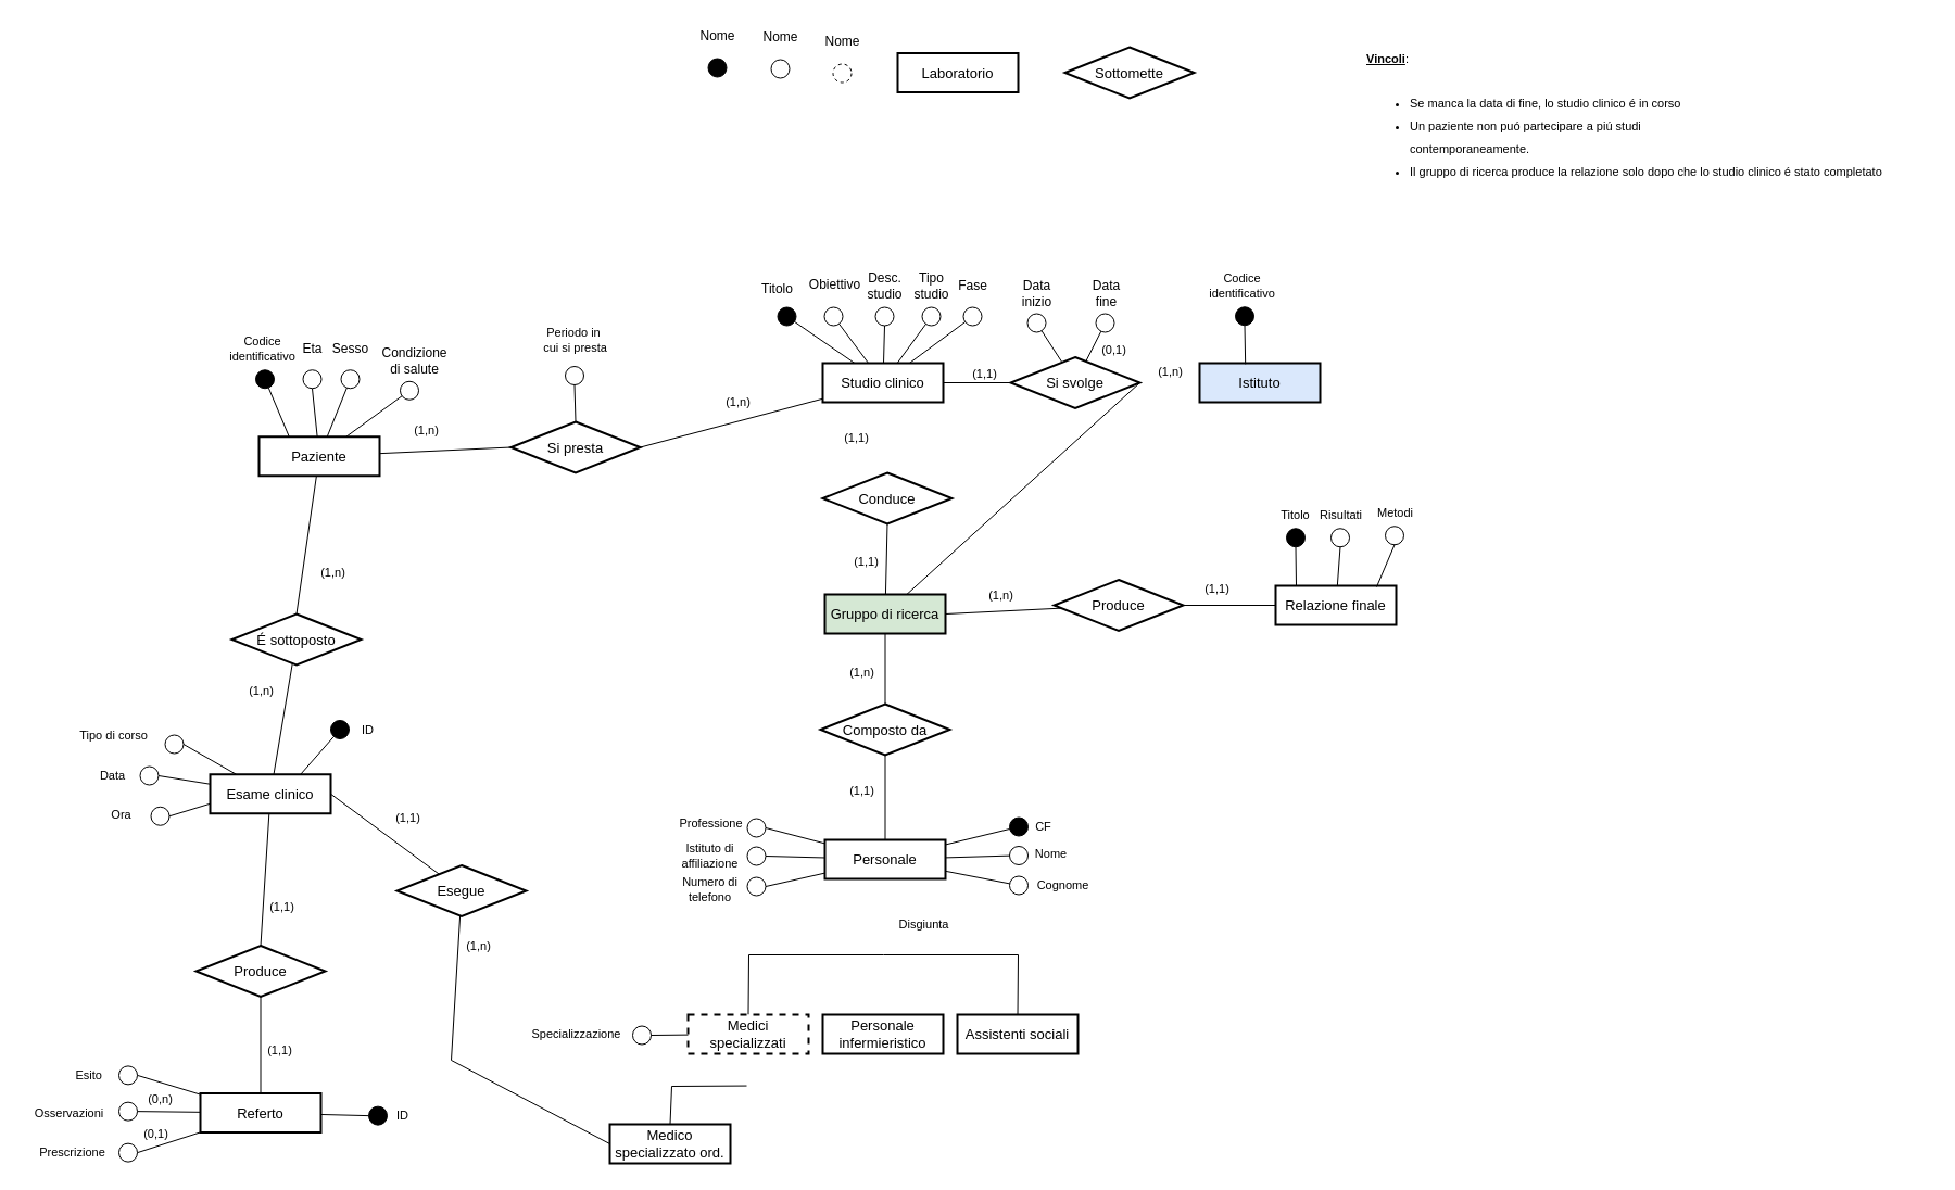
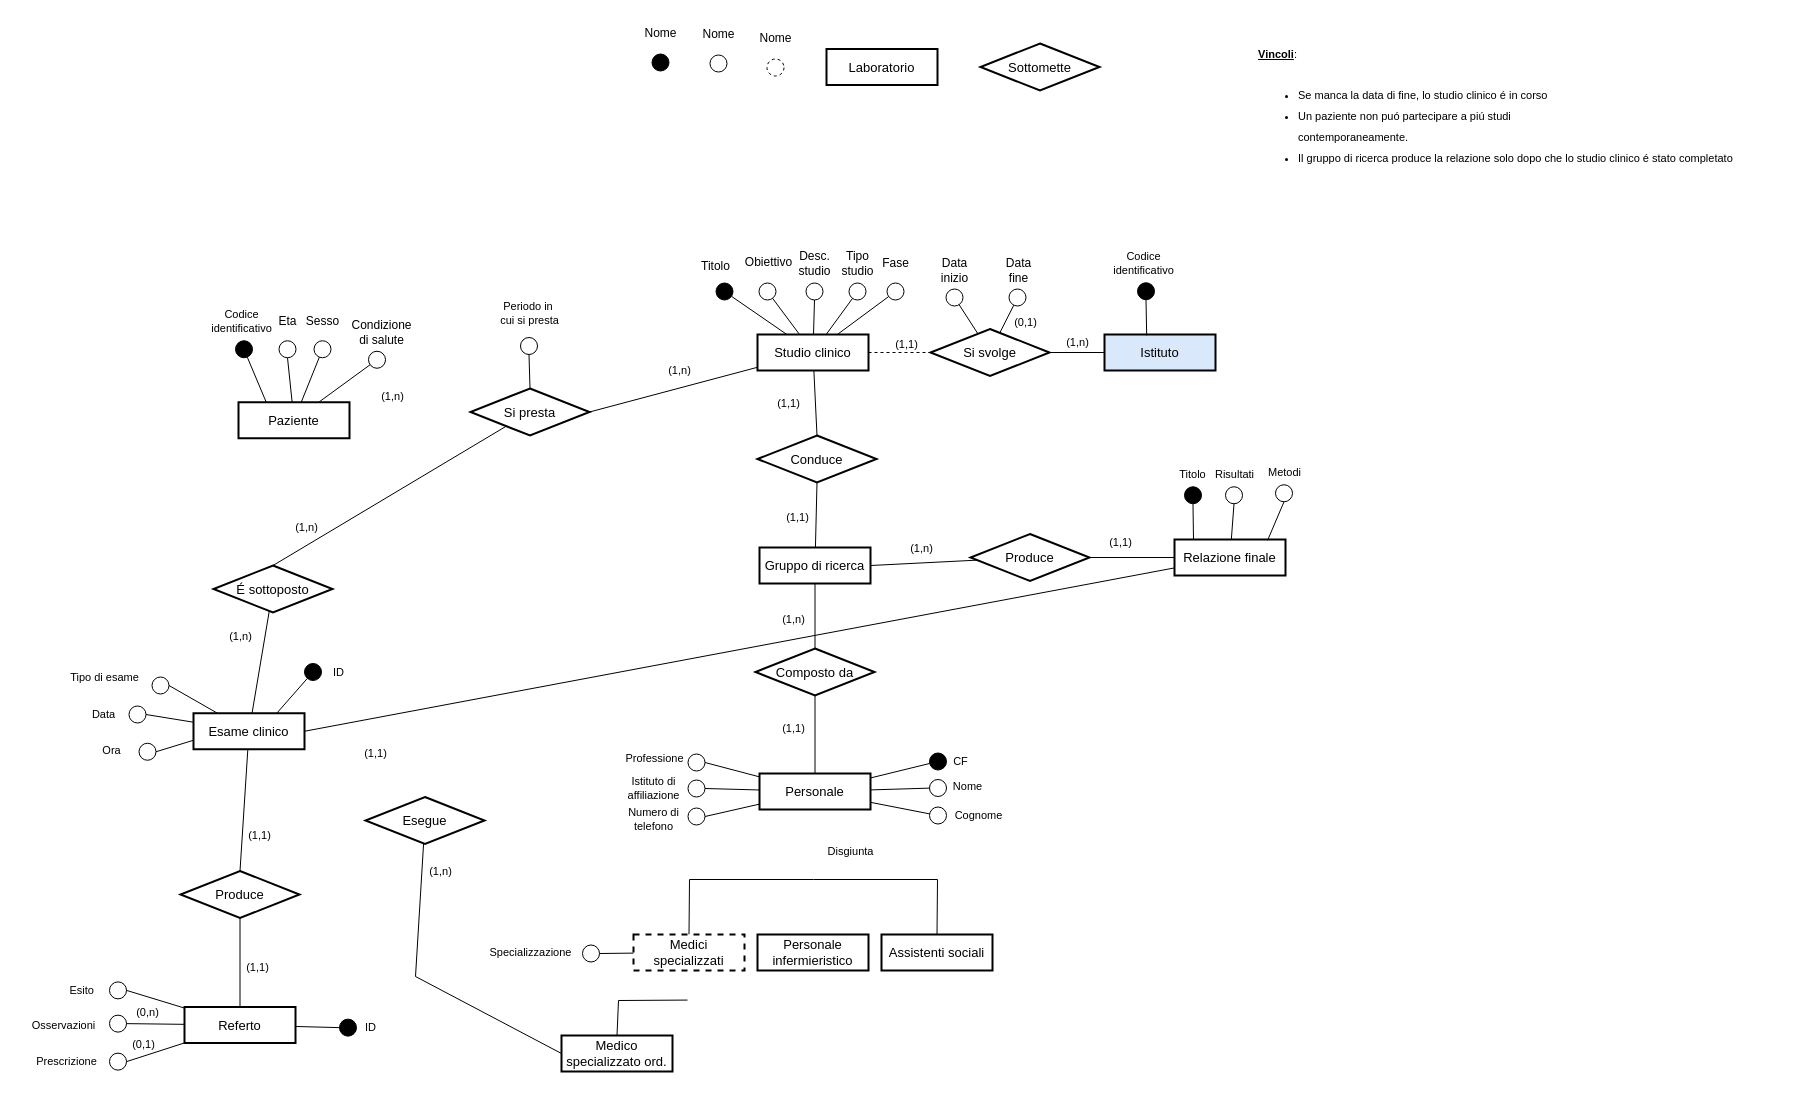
- <mxCell id="13" style="edgeStyle=none;rounded=0;orthogonalLoop=1;jettySize=auto;html=1;exitX=1;exitY=0.5;exitDx=0;exitDy=0;entryX=0;entryY=0.5;entryDx=0;entryDy=0;strokeColor=default;align=center;verticalAlign=middle;fontFamily=Helvetica;fontSize=11;fontColor=default;labelBackgroundColor=default;endArrow=none;endFill=0;" edge="1" parent="1" source="14" target="37"><mxGeometry relative="1" as="geometry" /></mxCell>
+ <mxCell id="13" style="edgeStyle=none;rounded=0;orthogonalLoop=1;jettySize=auto;html=1;exitX=1;exitY=0.5;exitDx=0;exitDy=0;entryX=0;entryY=0.5;entryDx=0;entryDy=0;strokeColor=default;align=center;verticalAlign=middle;fontFamily=Helvetica;fontSize=11;fontColor=default;labelBackgroundColor=default;endArrow=none;endFill=0;dashed=1;" edge="1" parent="1" source="14" target="37"><mxGeometry relative="1" as="geometry" /></mxCell>
+ <mxCell id="50" style="edgeStyle=none;rounded=0;orthogonalLoop=1;jettySize=auto;html=1;exitX=0.5;exitY=0;exitDx=0;exitDy=0;strokeColor=default;align=center;verticalAlign=middle;fontFamily=Helvetica;fontSize=11;fontColor=default;labelBackgroundColor=default;endArrow=none;endFill=0;" edge="1" parent="1" source="52" target="14"><mxGeometry relative="1" as="geometry" /></mxCell>
- <mxCell id="95" style="edgeStyle=none;rounded=0;orthogonalLoop=1;jettySize=auto;html=1;exitX=0;exitY=0.5;exitDx=0;exitDy=0;strokeColor=default;align=center;verticalAlign=middle;fontFamily=Helvetica;fontSize=11;fontColor=default;labelBackgroundColor=default;endArrow=none;endFill=0;" edge="1" parent="1" source="96" target="93"><mxGeometry relative="1" as="geometry" /></mxCell>
- <mxCell id="36" style="edgeStyle=none;rounded=0;orthogonalLoop=1;jettySize=auto;html=1;exitX=1;exitY=0.5;exitDx=0;exitDy=0;strokeColor=default;align=center;verticalAlign=middle;fontFamily=Helvetica;fontSize=11;fontColor=default;labelBackgroundColor=default;endArrow=none;endFill=0;" edge="1" parent="1" source="37" target="49"><mxGeometry relative="1" as="geometry" /></mxCell>
+ <mxCell id="36" style="edgeStyle=none;rounded=0;orthogonalLoop=1;jettySize=auto;html=1;exitX=1;exitY=0.5;exitDx=0;exitDy=0;strokeColor=default;align=center;verticalAlign=middle;fontFamily=Helvetica;fontSize=11;fontColor=default;labelBackgroundColor=default;endArrow=none;endFill=0;" edge="1" parent="1" source="37" target="35"><mxGeometry relative="1" as="geometry" /></mxCell>
- <mxCell id="117" style="edgeStyle=none;rounded=0;orthogonalLoop=1;jettySize=auto;html=1;exitX=0.5;exitY=0;exitDx=0;exitDy=0;strokeColor=default;align=center;verticalAlign=middle;fontFamily=Helvetica;fontSize=11;fontColor=default;labelBackgroundColor=default;endArrow=none;endFill=0;" edge="1" parent="1" source="122" target="93"><mxGeometry relative="1" as="geometry" /></mxCell>
+ <mxCell id="117" style="edgeStyle=none;rounded=0;orthogonalLoop=1;jettySize=auto;html=1;exitX=0.5;exitY=0;exitDx=0;exitDy=0;strokeColor=default;align=center;verticalAlign=middle;fontFamily=Helvetica;fontSize=11;fontColor=default;labelBackgroundColor=default;endArrow=none;endFill=0;" edge="1" parent="1" source="122" target="96"><mxGeometry relative="1" as="geometry" /></mxCell>
- <mxCell id="49" value="Gruppo di ricerca" style="strokeWidth=2;whiteSpace=wrap;html=1;align=center;fontSize=13;fontFamily=Helvetica;rounded=0;fillColor=#d5e8d4;" vertex="1" parent="1"><mxGeometry x="759" y="547" width="111" height="36" as="geometry" /></mxCell>
+ <mxCell id="49" value="Gruppo di ricerca" style="strokeWidth=2;whiteSpace=wrap;html=1;align=center;fontSize=13;fontFamily=Helvetica;rounded=0;" vertex="1" parent="1"><mxGeometry x="759" y="547" width="111" height="36" as="geometry" /></mxCell>
- <mxCell id="127" value="&lt;div&gt;Tipo di corso&lt;/div&gt;" style="text;html=1;align=center;verticalAlign=middle;resizable=0;points=[];autosize=1;strokeColor=none;fillColor=none;fontFamily=Helvetica;fontSize=11;fontColor=default;labelBackgroundColor=default;" vertex="1" parent="125"><mxGeometry x="-54" y="-8" width="91" height="25" as="geometry" /></mxCell>
+ <mxCell id="127" value="&lt;div&gt;Tipo di esame&lt;/div&gt;" style="text;html=1;align=center;verticalAlign=middle;resizable=0;points=[];autosize=1;strokeColor=none;fillColor=none;fontFamily=Helvetica;fontSize=11;fontColor=default;labelBackgroundColor=default;" vertex="1" parent="125"><mxGeometry x="-54" y="-8" width="91" height="25" as="geometry" /></mxCell>
- <mxCell id="119" style="edgeStyle=none;rounded=0;orthogonalLoop=1;jettySize=auto;html=1;exitX=1;exitY=0.5;exitDx=0;exitDy=0;strokeColor=default;align=center;verticalAlign=middle;fontFamily=Helvetica;fontSize=11;fontColor=default;labelBackgroundColor=default;endArrow=none;endFill=0;" edge="1" parent="1" source="121" target="169"><mxGeometry relative="1" as="geometry" /></mxCell>
+ <mxCell id="119" style="edgeStyle=none;rounded=0;orthogonalLoop=1;jettySize=auto;html=1;exitX=1;exitY=0.5;exitDx=0;exitDy=0;strokeColor=default;align=center;verticalAlign=middle;fontFamily=Helvetica;fontSize=11;fontColor=default;labelBackgroundColor=default;endArrow=none;endFill=0;" edge="1" parent="1" source="121" target="156"><mxGeometry relative="1" as="geometry" /></mxCell>
